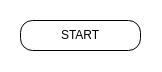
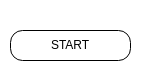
- <mxCell id="2" value="START" style="rounded=1;whiteSpace=wrap;html=1;arcSize=40;" vertex="1" parent="1"><mxGeometry x="20" y="20" width="120" height="30" as="geometry" /></mxCell>
+ <mxCell id="2" value="START" style="rounded=1;whiteSpace=wrap;html=1;arcSize=40;" vertex="1" parent="1"><mxGeometry x="10" y="30" width="120" height="30" as="geometry" /></mxCell>
